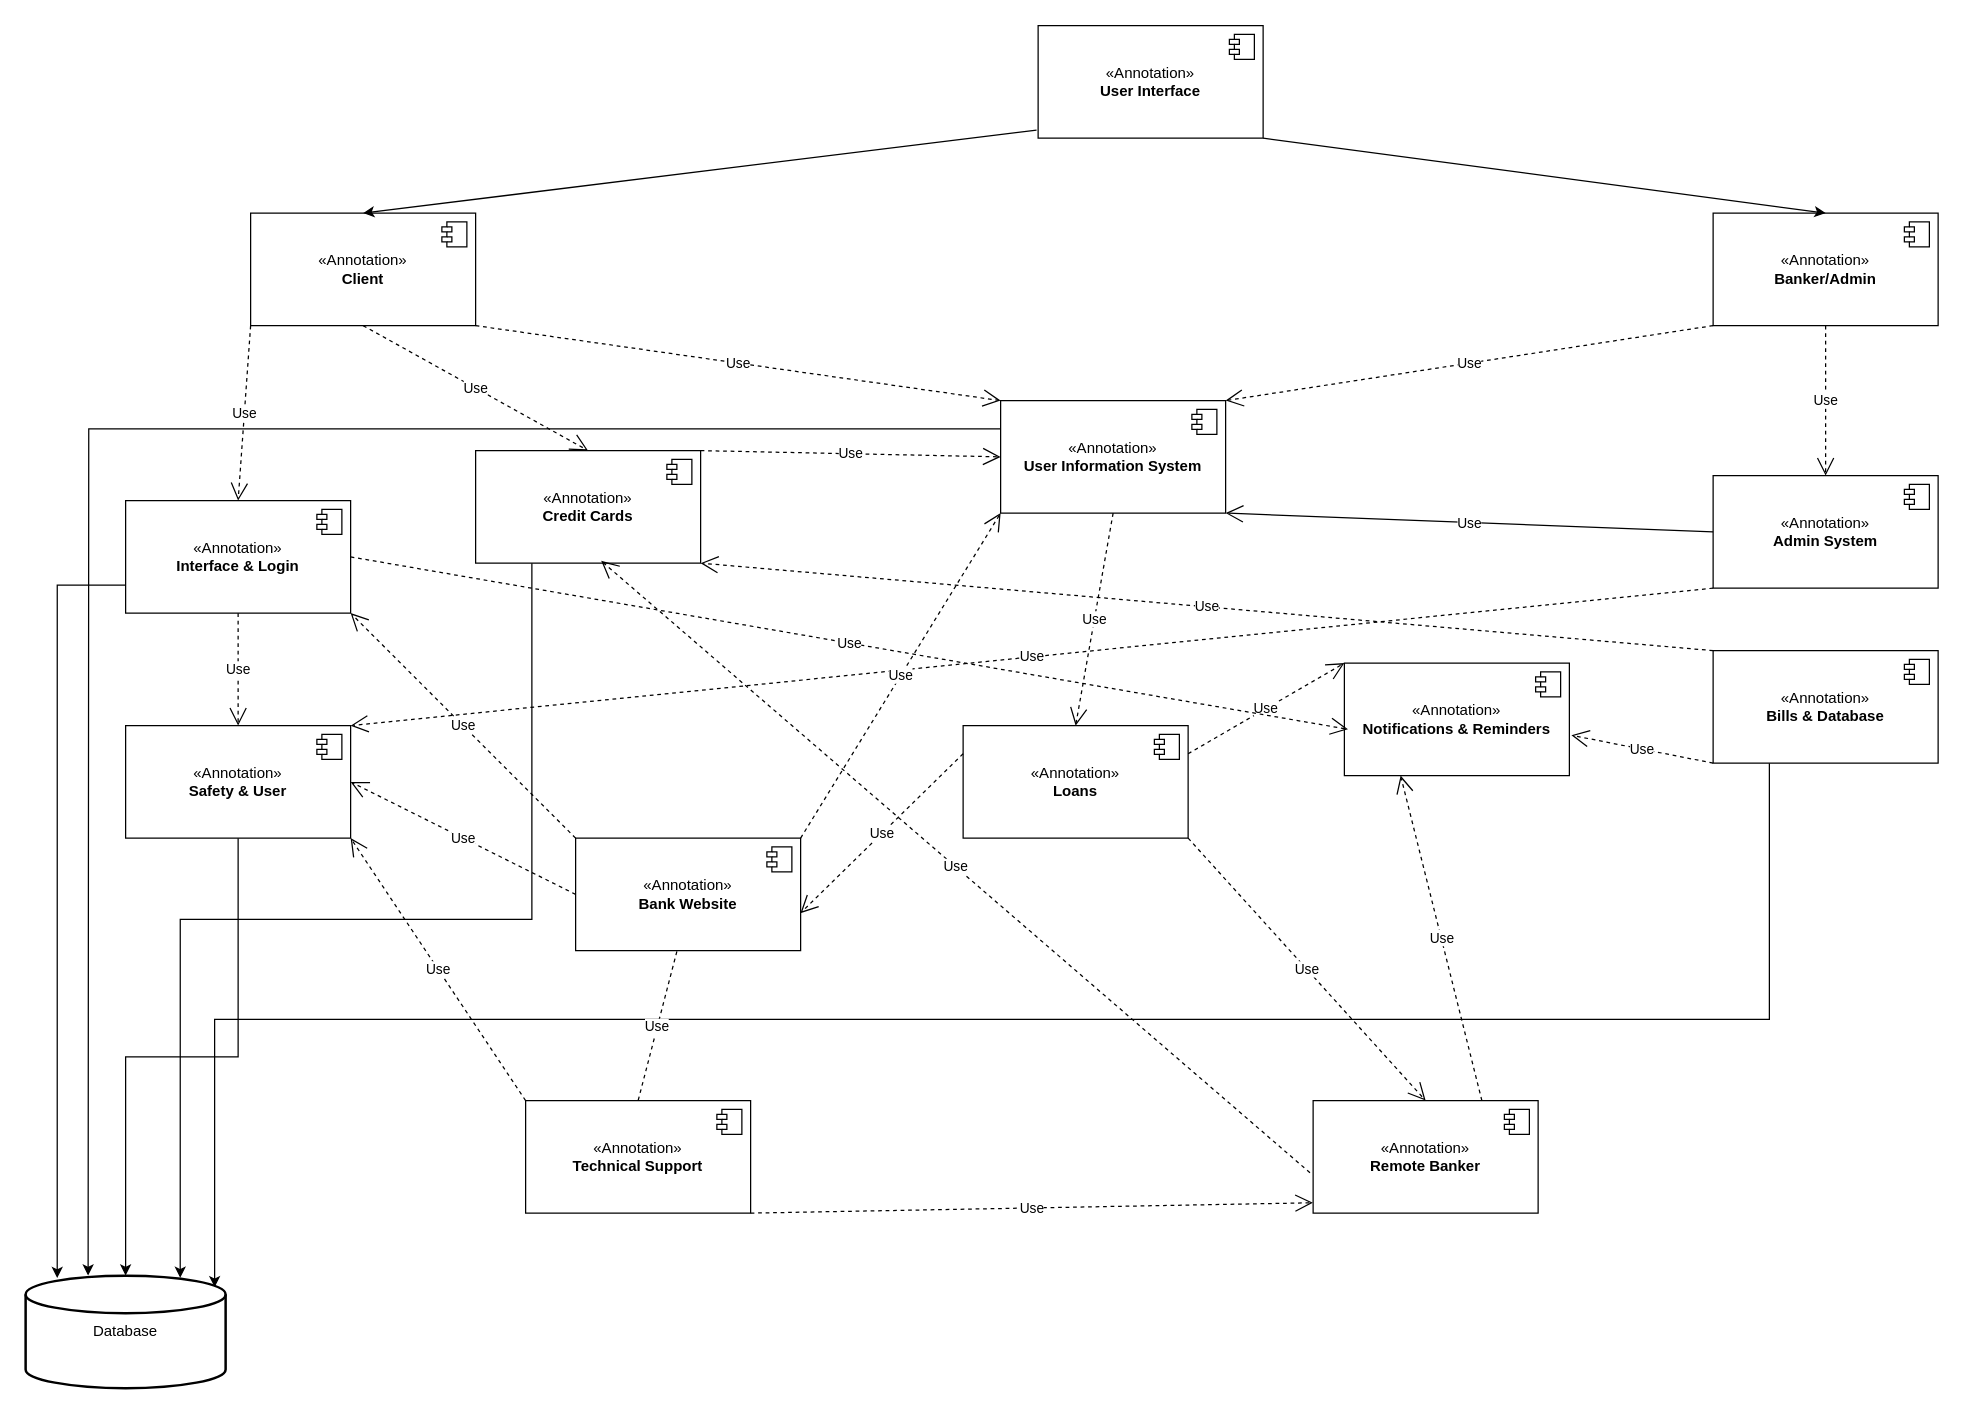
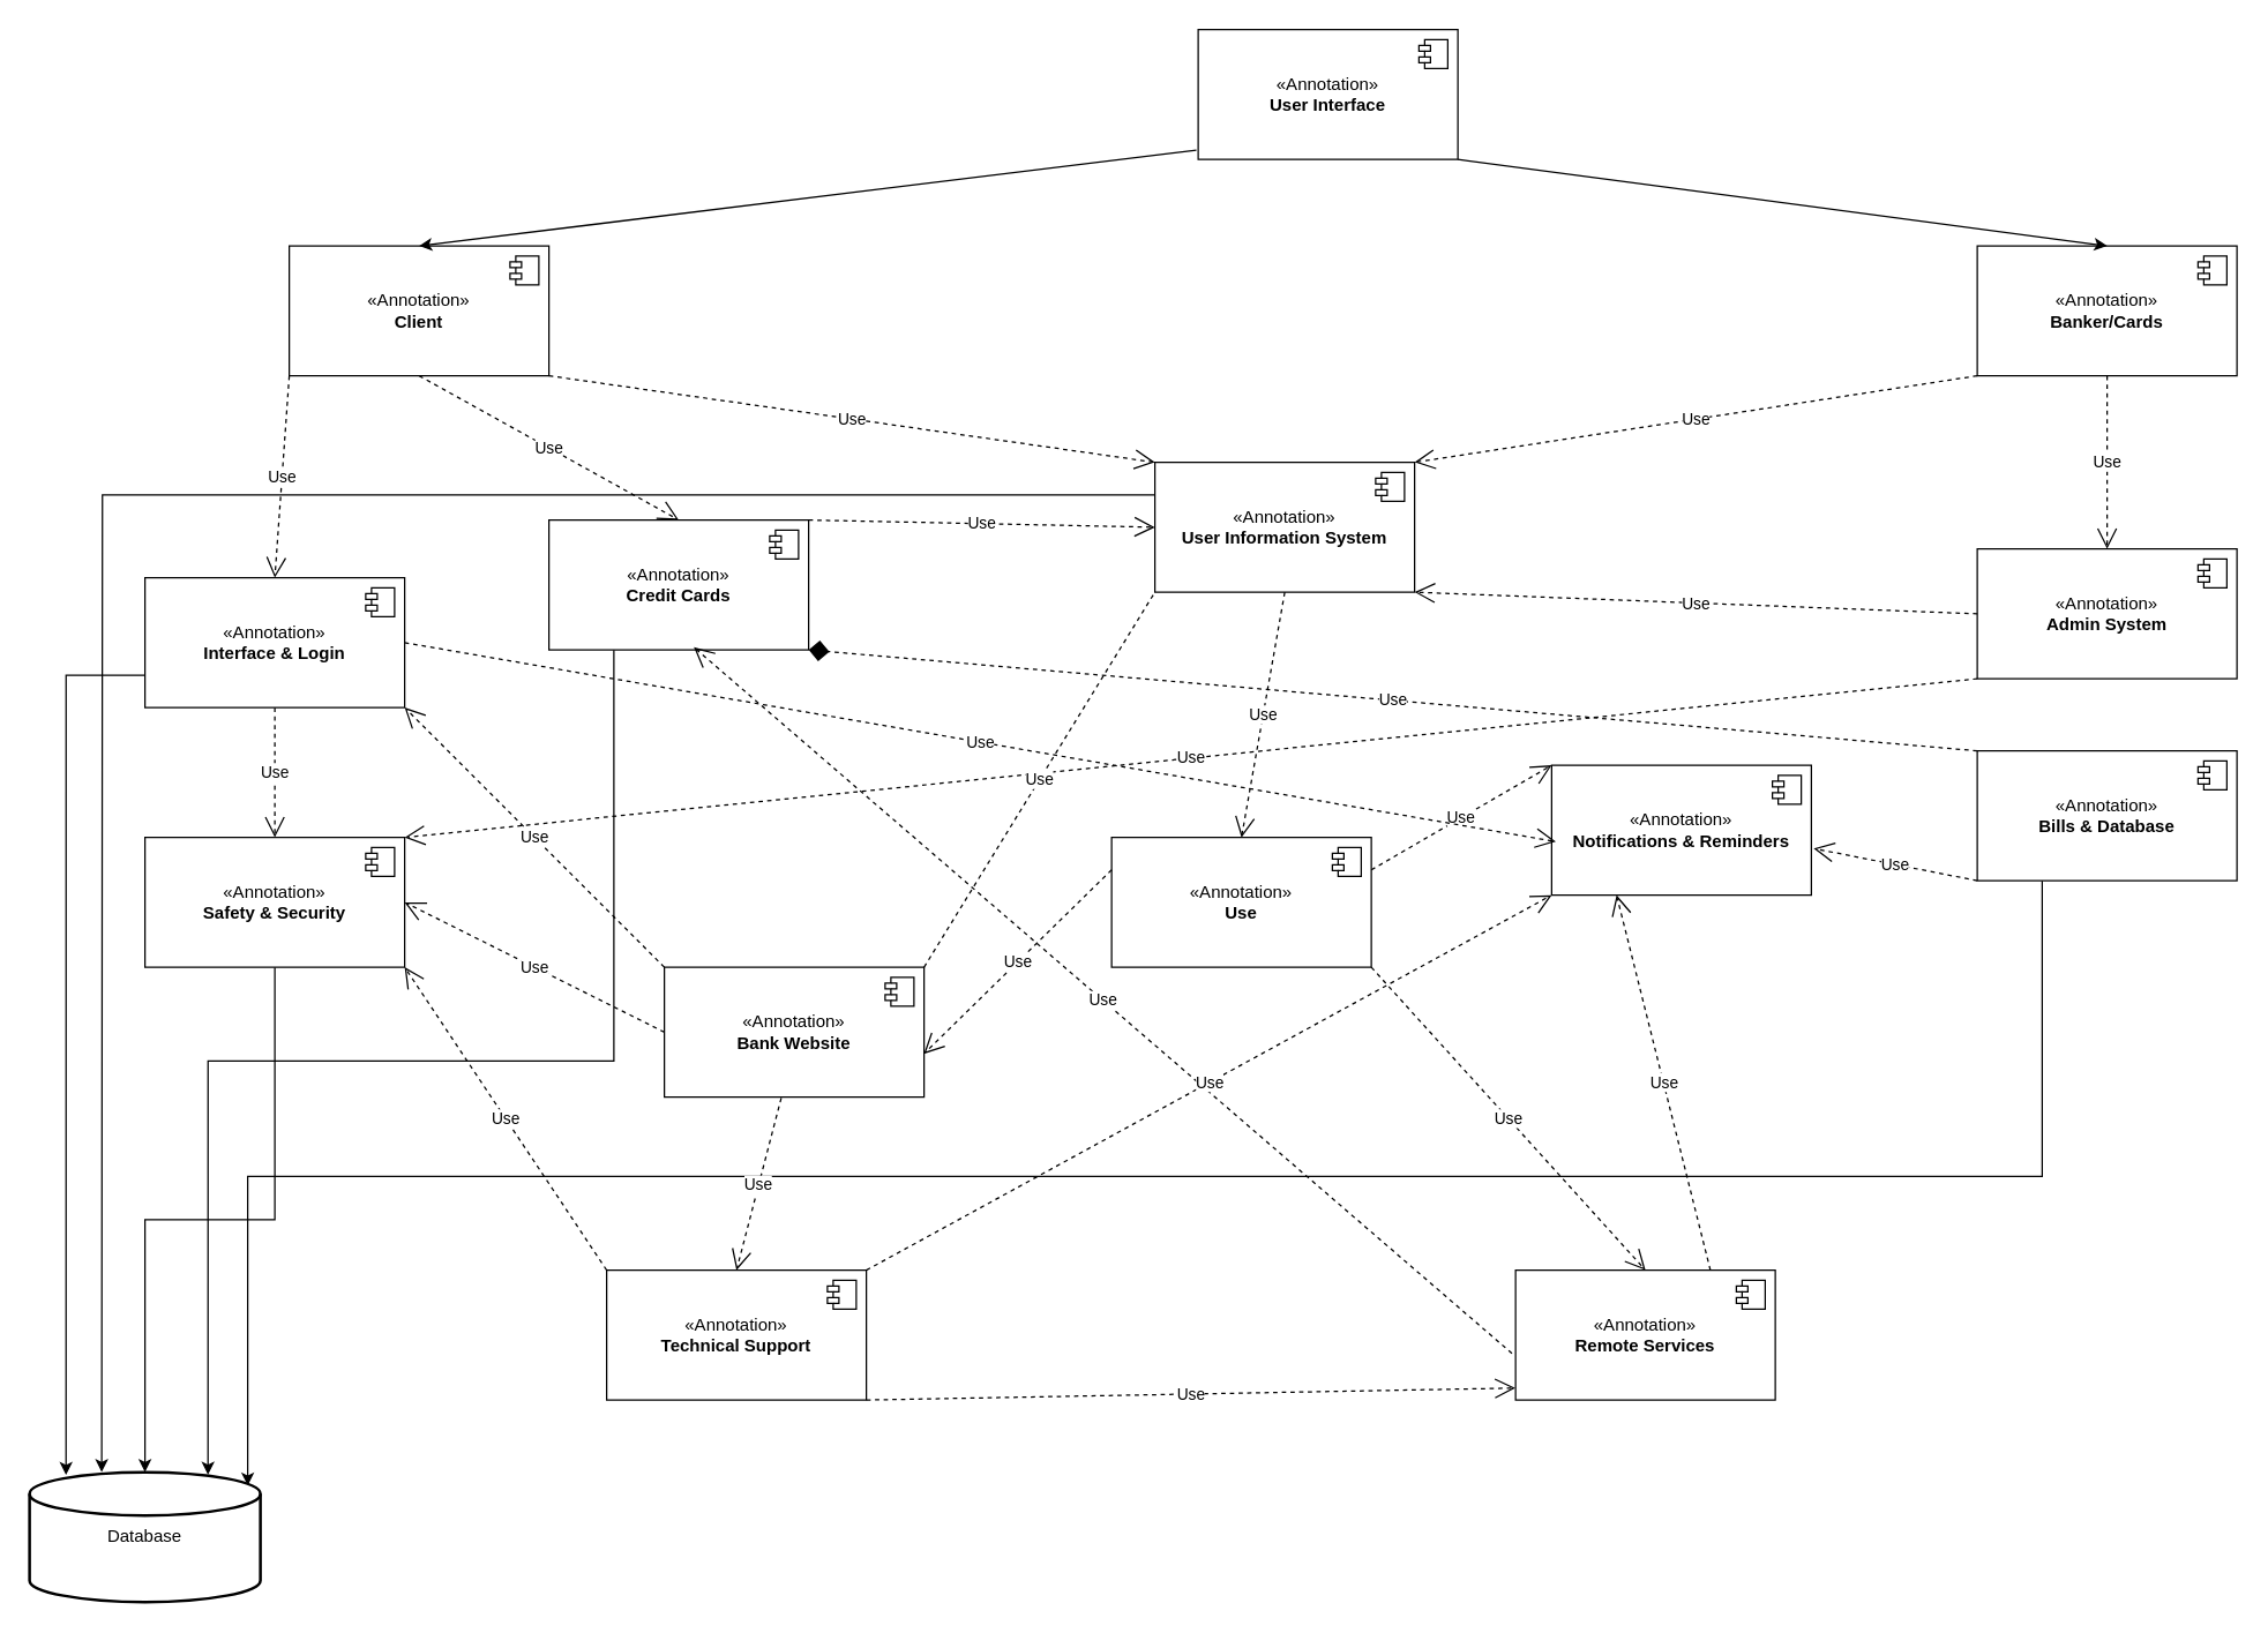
- <mxCell id="13" value="«Annotation»&lt;br&gt;&lt;b&gt;Banker/Admin&lt;/b&gt;" style="html=1;dropTarget=0;whiteSpace=wrap;" vertex="1" parent="1"><mxGeometry x="1370" y="170" width="180" height="90" as="geometry" /></mxCell>
+ <mxCell id="13" value="«Annotation»&lt;br&gt;&lt;b&gt;Banker/Cards&lt;/b&gt;" style="html=1;dropTarget=0;whiteSpace=wrap;" vertex="1" parent="1"><mxGeometry x="1370" y="170" width="180" height="90" as="geometry" /></mxCell>
- <mxCell id="60" value="Use" style="endArrow=open;endSize=12;dashed=1;html=1;rounded=0;exitX=1;exitY=0;exitDx=0;exitDy=0;entryX=0;entryY=1;entryDx=0;entryDy=0;" edge="1" parent="1" source="11" target="42"><mxGeometry width="160" relative="1" as="geometry"><mxPoint y="460" as="sourcePoint" x="650" /><mxPoint x="810" y="460" as="targetPoint" /></mxGeometry></mxCell>
+ <mxCell id="60" value="Use" style="endArrow=none;endSize=12;dashed=1;html=1;rounded=0;exitX=1;exitY=0;exitDx=0;exitDy=0;entryX=0;entryY=1;entryDx=0;entryDy=0;" edge="1" parent="1" source="11" target="42"><mxGeometry width="160" relative="1" as="geometry"><mxPoint y="460" as="sourcePoint" x="650" /><mxPoint x="810" y="460" as="targetPoint" /></mxGeometry></mxCell>
- <mxCell id="47" value="Use" style="endArrow=open;endSize=12;dashed=0;html=1;rounded=0;exitX=0;exitY=0.5;exitDx=0;exitDy=0;entryX=1;entryY=1;entryDx=0;entryDy=0;" edge="1" parent="1" source="30" target="42"><mxGeometry width="160" relative="1" as="geometry"><mxPoint x="1010" y="490" as="sourcePoint" /><mxPoint x="1170" y="490" as="targetPoint" /></mxGeometry></mxCell>
+ <mxCell id="47" value="Use" style="endArrow=open;endSize=12;dashed=1;html=1;rounded=0;exitX=0;exitY=0.5;exitDx=0;exitDy=0;entryX=1;entryY=1;entryDx=0;entryDy=0;" edge="1" parent="1" source="30" target="42"><mxGeometry width="160" relative="1" as="geometry"><mxPoint x="1010" y="490" as="sourcePoint" /><mxPoint x="1170" y="490" as="targetPoint" /></mxGeometry></mxCell>
- <mxCell id="52" value="Use" style="endArrow=open;endSize=12;dashed=1;html=1;rounded=0;entryX=1;entryY=1;entryDx=0;entryDy=0;exitX=0;exitY=0;exitDx=0;exitDy=0;" edge="1" parent="1" source="20" target="5"><mxGeometry width="160" relative="1" as="geometry"><mxPoint x="890" y="520" as="sourcePoint" /><mxPoint x="1050" y="520" as="targetPoint" /></mxGeometry></mxCell>
+ <mxCell id="52" value="Use" style="endArrow=diamond;endSize=12;dashed=1;html=1;rounded=0;entryX=1;entryY=1;entryDx=0;entryDy=0;exitX=0;exitY=0;exitDx=0;exitDy=0;" edge="1" parent="1" source="20" target="5"><mxGeometry width="160" relative="1" as="geometry"><mxPoint x="890" y="520" as="sourcePoint" /><mxPoint x="1050" y="520" as="targetPoint" /></mxGeometry></mxCell>
- <mxCell id="23" value="«Annotation»&lt;br&gt;&lt;b&gt;Safety &amp;amp; User&lt;/b&gt;" style="html=1;dropTarget=0;whiteSpace=wrap;" vertex="1" parent="1"><mxGeometry x="100" y="580" width="180" height="90" as="geometry" /></mxCell>
+ <mxCell id="23" value="«Annotation»&lt;br&gt;&lt;b&gt;Safety &amp;amp; Security&lt;/b&gt;" style="html=1;dropTarget=0;whiteSpace=wrap;" vertex="1" parent="1"><mxGeometry x="100" y="580" width="180" height="90" as="geometry" /></mxCell>
- <mxCell id="17" value="«Annotation»&lt;br&gt;&lt;b&gt;Loans&lt;/b&gt;" style="html=1;dropTarget=0;whiteSpace=wrap;" vertex="1" parent="1"><mxGeometry x="770" y="580" width="180" height="90" as="geometry" /></mxCell>
+ <mxCell id="17" value="«Annotation»&lt;br&gt;&lt;b&gt;Use&lt;/b&gt;" style="html=1;dropTarget=0;whiteSpace=wrap;" vertex="1" parent="1"><mxGeometry x="770" y="580" width="180" height="90" as="geometry" /></mxCell>
+ <mxCell id="58" value="Use" style="endArrow=open;endSize=12;dashed=1;html=1;rounded=0;exitX=1;exitY=0;exitDx=0;exitDy=0;entryX=0;entryY=1;entryDx=0;entryDy=0;" edge="1" parent="1" source="9" target="25"><mxGeometry width="160" relative="1" as="geometry"><mxPoint y="790" as="sourcePoint" x="650" /><mxPoint x="810" y="790" as="targetPoint" /></mxGeometry></mxCell>
- <mxCell id="37" value="Use" style="endArrow=none;endSize=12;dashed=1;html=1;rounded=0;exitX=0.45;exitY=1.007;exitDx=0;exitDy=0;exitPerimeter=0;entryX=0.5;entryY=0;entryDx=0;entryDy=0;" edge="1" parent="1" source="11" target="9"><mxGeometry width="160" relative="1" as="geometry"><mxPoint x="520" y="740" as="sourcePoint" /><mxPoint x="680" y="740" as="targetPoint" /></mxGeometry></mxCell>
+ <mxCell id="37" value="Use" style="endArrow=open;endSize=12;dashed=1;html=1;rounded=0;exitX=0.45;exitY=1.007;exitDx=0;exitDy=0;exitPerimeter=0;entryX=0.5;entryY=0;entryDx=0;entryDy=0;" edge="1" parent="1" source="11" target="9"><mxGeometry width="160" relative="1" as="geometry"><mxPoint x="520" y="740" as="sourcePoint" /><mxPoint x="680" y="740" as="targetPoint" /></mxGeometry></mxCell>
- <mxCell id="7" value="«Annotation»&lt;br&gt;&lt;b&gt;Remote Banker&lt;/b&gt;" style="html=1;dropTarget=0;whiteSpace=wrap;" vertex="1" parent="1"><mxGeometry x="1050" y="880" width="180" height="90" as="geometry" /></mxCell>
+ <mxCell id="7" value="«Annotation»&lt;br&gt;&lt;b&gt;Remote Services&lt;/b&gt;" style="html=1;dropTarget=0;whiteSpace=wrap;" vertex="1" parent="1"><mxGeometry x="1050" y="880" width="180" height="90" as="geometry" /></mxCell>
